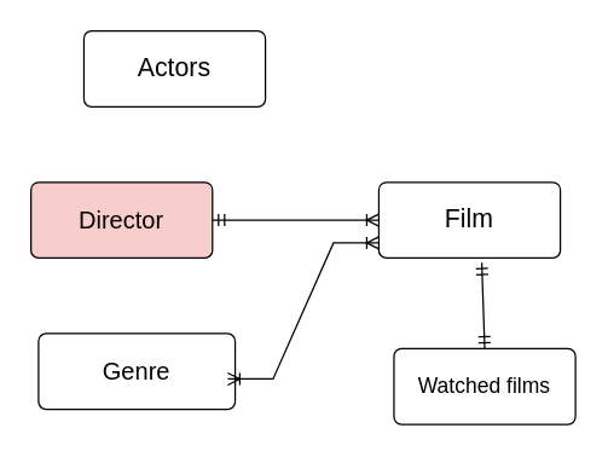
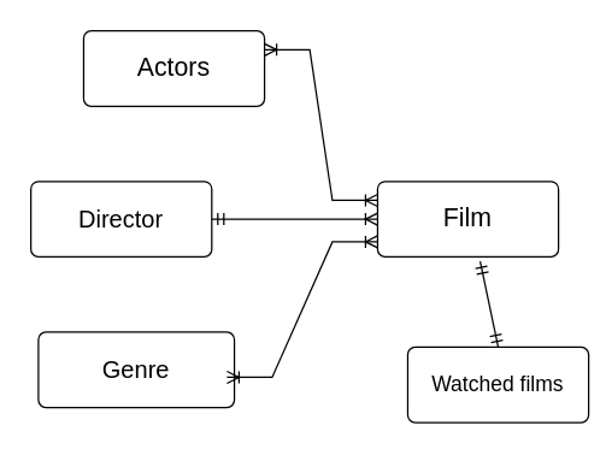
+ <mxCell id="7" value="" style="edgeStyle=entityRelationEdgeStyle;fontSize=12;html=1;endArrow=ERoneToMany;startArrow=ERoneToMany;rounded=0;entryX=1;entryY=0.25;entryDx=0;entryDy=0;exitX=0;exitY=0.25;exitDx=0;exitDy=0;" edge="1" parent="1" source="2" target="4"><mxGeometry width="100" height="100" relative="1" as="geometry"><mxPoint x="300" y="110" as="sourcePoint" /><mxPoint x="340" y="-15" as="targetPoint" /></mxGeometry></mxCell>
- <mxCell id="3" value="&lt;font style=&quot;font-size: 16px;&quot;&gt;Director&lt;/font&gt;" style="rounded=1;arcSize=10;whiteSpace=wrap;html=1;align=center;fillColor=#f8cecc;" vertex="1" parent="1"><mxGeometry x="20" y="120" width="120" height="50" as="geometry" /></mxCell>
+ <mxCell id="3" value="&lt;font style=&quot;font-size: 16px;&quot;&gt;Director&lt;/font&gt;" style="rounded=1;arcSize=10;whiteSpace=wrap;html=1;align=center;" vertex="1" parent="1"><mxGeometry x="20" y="120" width="120" height="50" as="geometry" /></mxCell>
- <mxCell id="6" value="&lt;font style=&quot;font-size: 14px;&quot;&gt;Watched films&lt;br&gt;&lt;/font&gt;" style="rounded=1;arcSize=10;whiteSpace=wrap;html=1;align=center;" vertex="1" parent="1"><mxGeometry x="260" y="230" width="120" height="50" as="geometry" /></mxCell>
+ <mxCell id="6" value="&lt;font style=&quot;font-size: 14px;&quot;&gt;Watched films&lt;br&gt;&lt;/font&gt;" style="rounded=1;arcSize=10;whiteSpace=wrap;html=1;align=center;" vertex="1" parent="1"><mxGeometry x="270" y="230" width="120" height="50" as="geometry" /></mxCell>
